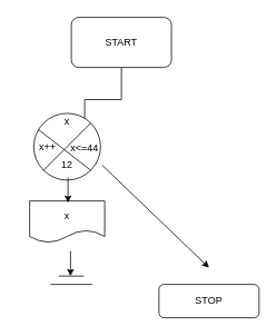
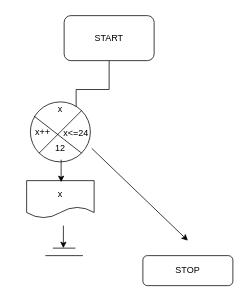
- <mxCell id="10" value="x&amp;lt;=44" style="text;html=1;strokeColor=none;fillColor=none;align=center;verticalAlign=middle;whiteSpace=wrap;rounded=0;" vertex="1" parent="1"><mxGeometry x="61" y="157" width="80" height="40" as="geometry" /></mxCell>
+ <mxCell id="10" value="x&amp;lt;=24" style="text;html=1;strokeColor=none;fillColor=none;align=center;verticalAlign=middle;whiteSpace=wrap;rounded=0;" vertex="1" parent="1"><mxGeometry x="61" y="157" width="80" height="40" as="geometry" /></mxCell>
